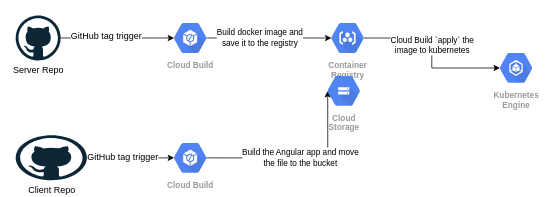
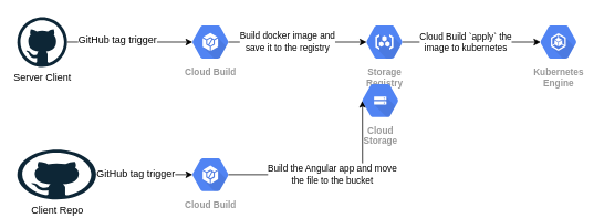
- <mxCell id="17" value="Kubernetes&#10;Engine" style="html=1;fillColor=#5184F3;strokeColor=none;verticalAlign=top;labelPosition=center;verticalLabelPosition=bottom;align=center;spacingTop=-6;fontSize=11;fontStyle=1;fontColor=#999999;shape=mxgraph.gcp2.hexIcon;prIcon=container_engine" vertex="1" parent="1"><mxGeometry x="655" y="61" width="66" height="58.5" as="geometry" /></mxCell>
+ <mxCell id="17" value="Kubernetes&#10;Engine" style="html=1;fillColor=#5184F3;strokeColor=none;verticalAlign=top;labelPosition=center;verticalLabelPosition=bottom;align=center;spacingTop=-6;fontSize=11;fontStyle=1;fontColor=#999999;shape=mxgraph.gcp2.hexIcon;prIcon=container_engine" vertex="1" parent="1"><mxGeometry x="640" y="21" width="66" height="58.5" as="geometry" /></mxCell>
- <mxCell id="7" value="Server Repo" style="dashed=0;outlineConnect=0;html=1;align=center;labelPosition=center;verticalLabelPosition=bottom;verticalAlign=top;shape=mxgraph.weblogos.github" vertex="1" parent="1"><mxGeometry x="20" y="20.2" width="60" height="60" as="geometry" /></mxCell>
+ <mxCell id="7" value="Server Client" style="dashed=0;outlineConnect=0;html=1;align=center;labelPosition=center;verticalLabelPosition=bottom;verticalAlign=top;shape=mxgraph.weblogos.github" vertex="1" parent="1"><mxGeometry x="20" y="20.2" width="60" height="60" as="geometry" /></mxCell>
- <mxCell id="16" value="Container&#10;Registry" style="html=1;fillColor=#5184F3;strokeColor=none;verticalAlign=top;labelPosition=center;verticalLabelPosition=bottom;align=center;spacingTop=-6;fontSize=11;fontStyle=1;fontColor=#999999;shape=mxgraph.gcp2.hexIcon;prIcon=container_registry" vertex="1" parent="1"><mxGeometry x="430" y="21" width="66" height="58.5" as="geometry" /></mxCell>
+ <mxCell id="16" value="Storage&#10;Registry" style="html=1;fillColor=#5184F3;strokeColor=none;verticalAlign=top;labelPosition=center;verticalLabelPosition=bottom;align=center;spacingTop=-6;fontSize=11;fontStyle=1;fontColor=#999999;shape=mxgraph.gcp2.hexIcon;prIcon=container_registry" vertex="1" parent="1"><mxGeometry x="430" y="21" width="66" height="58.5" as="geometry" /></mxCell>
